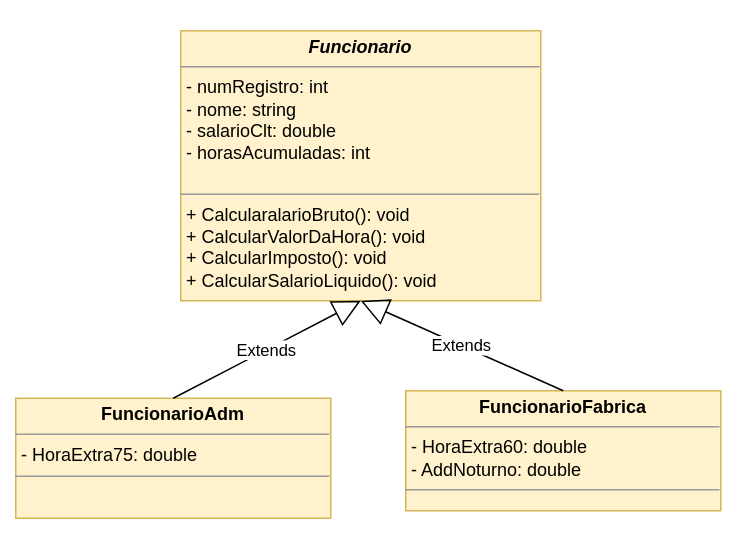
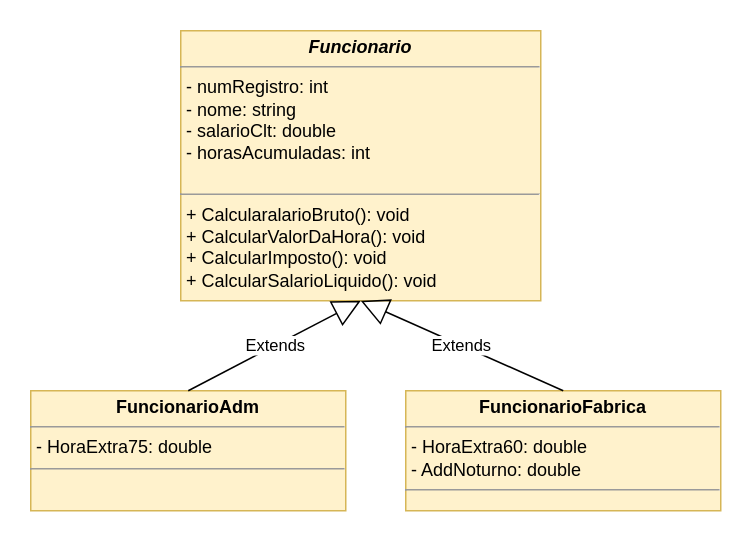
- <mxCell id="3" value="&lt;p style=&quot;margin: 0px ; margin-top: 4px ; text-align: center&quot;&gt;&lt;b&gt;FuncionarioAdm&lt;/b&gt;&lt;/p&gt;&lt;hr size=&quot;1&quot;&gt;&lt;p style=&quot;margin: 0px ; margin-left: 4px&quot;&gt;- HoraExtra75: double&lt;/p&gt;&lt;hr size=&quot;1&quot;&gt;&lt;p style=&quot;margin: 0px 0px 0px 4px&quot;&gt;&lt;br&gt;&lt;/p&gt;" style="verticalAlign=top;align=left;overflow=fill;fontSize=12;fontFamily=Helvetica;html=1;fillColor=#fff2cc;strokeColor=#d6b656;" vertex="1" parent="1"><mxGeometry x="10" y="265" width="210" height="80" as="geometry" /></mxCell>
+ <mxCell id="3" value="&lt;p style=&quot;margin: 0px ; margin-top: 4px ; text-align: center&quot;&gt;&lt;b&gt;FuncionarioAdm&lt;/b&gt;&lt;/p&gt;&lt;hr size=&quot;1&quot;&gt;&lt;p style=&quot;margin: 0px ; margin-left: 4px&quot;&gt;- HoraExtra75: double&lt;/p&gt;&lt;hr size=&quot;1&quot;&gt;&lt;p style=&quot;margin: 0px 0px 0px 4px&quot;&gt;&lt;br&gt;&lt;/p&gt;" style="verticalAlign=top;align=left;overflow=fill;fontSize=12;fontFamily=Helvetica;html=1;fillColor=#fff2cc;strokeColor=#d6b656;" vertex="1" parent="1"><mxGeometry x="20" y="260" width="210" height="80" as="geometry" /></mxCell>
